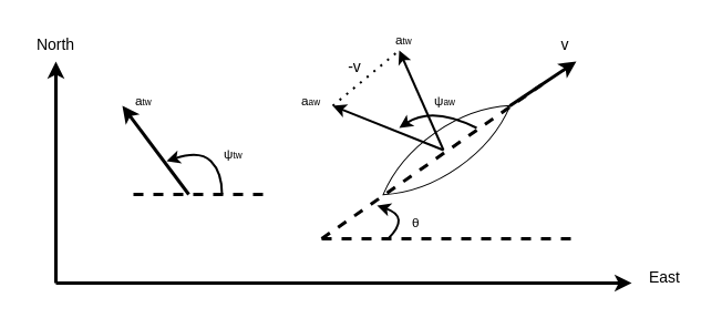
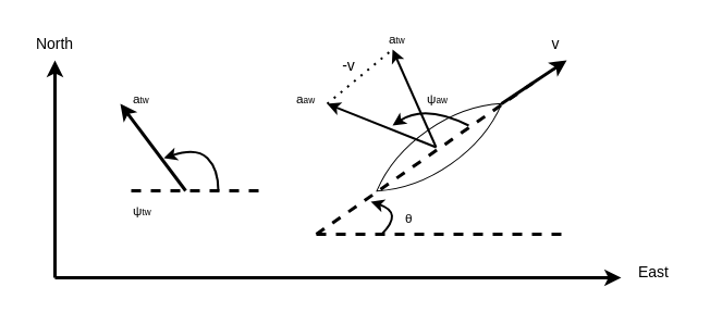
- <mxCell id="6" value="&lt;meta charset=&quot;utf-8&quot;&gt;&lt;span dir=&quot;ltr&quot; role=&quot;presentation&quot; style=&quot;left: 388.563px; top: 808.155px; font-size: 11.771px; font-family: sans-serif; transform: scaleX(0.995);&quot;&gt;&lt;/span&gt;&lt;span dir=&quot;ltr&quot; role=&quot;presentation&quot; style=&quot;left: 397.719px; top: 808.155px; font-size: 11.771px; font-family: sans-serif;&quot;&gt;ψ&lt;/span&gt;&lt;span dir=&quot;ltr&quot; role=&quot;presentation&quot; style=&quot;left: 405.387px; top: 812.628px; font-size: 8.24px; font-family: sans-serif; transform: scaleX(1.041);&quot;&gt;tw&lt;/span&gt;" style="text;whiteSpace=wrap;html=1;" vertex="1" parent="1"><mxGeometry x="200" y="125" width="20" height="20" as="geometry" /></mxCell>
+ <mxCell id="6" value="&lt;meta charset=&quot;utf-8&quot;&gt;&lt;span dir=&quot;ltr&quot; role=&quot;presentation&quot; style=&quot;left: 388.563px; top: 808.155px; font-size: 11.771px; font-family: sans-serif; transform: scaleX(0.995);&quot;&gt;&lt;/span&gt;&lt;span dir=&quot;ltr&quot; role=&quot;presentation&quot; style=&quot;left: 397.719px; top: 808.155px; font-size: 11.771px; font-family: sans-serif;&quot;&gt;ψ&lt;/span&gt;&lt;span dir=&quot;ltr&quot; role=&quot;presentation&quot; style=&quot;left: 405.387px; top: 812.628px; font-size: 8.24px; font-family: sans-serif; transform: scaleX(1.041);&quot;&gt;tw&lt;/span&gt;" style="text;whiteSpace=wrap;html=1;" vertex="1" parent="1"><mxGeometry x="120" y="180" width="20" height="20" as="geometry" /></mxCell>
